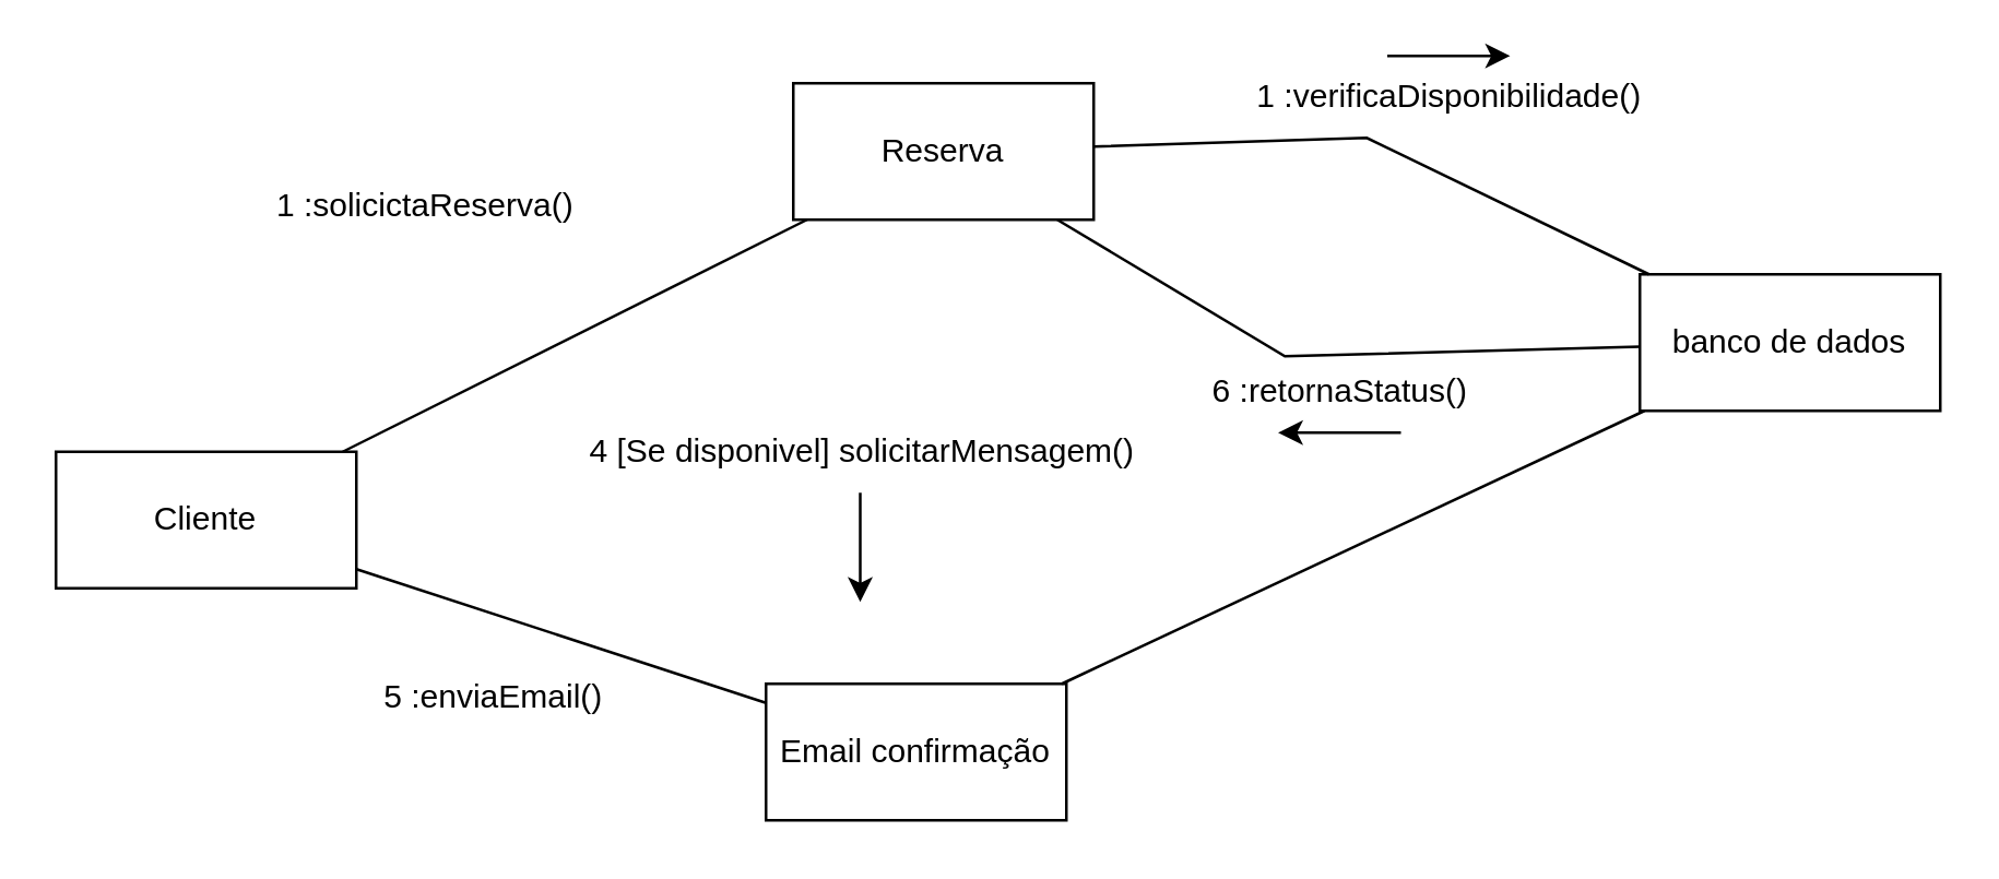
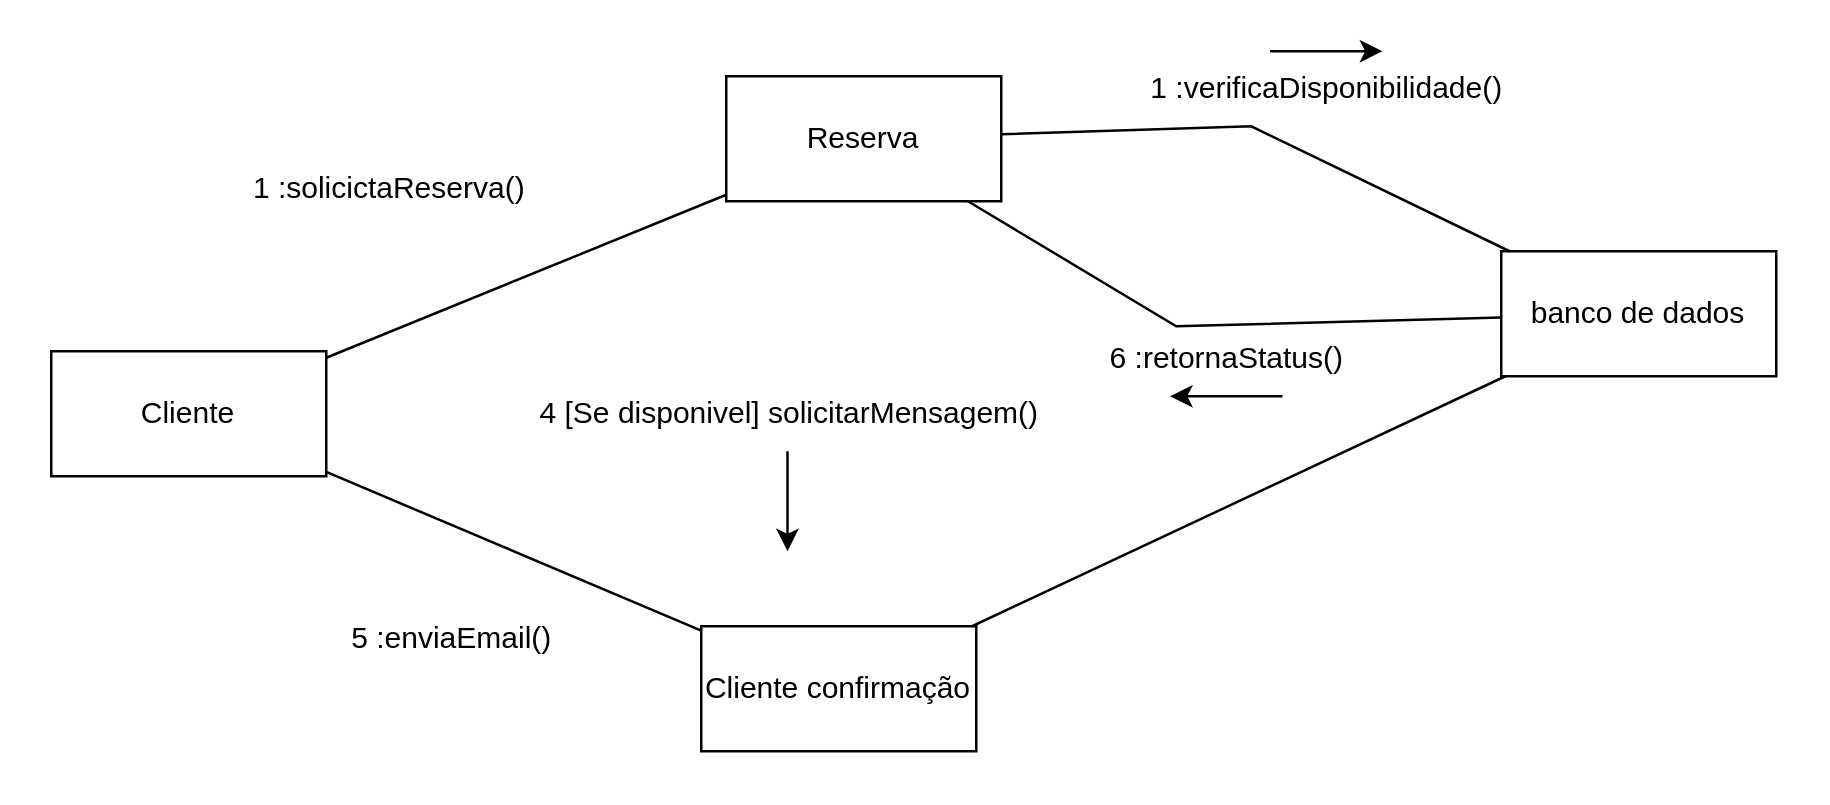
- <mxCell id="2" value="Cliente" style="html=1;whiteSpace=wrap;" vertex="1" parent="1"><mxGeometry x="20" y="165" width="110" height="50" as="geometry" /></mxCell>
+ <mxCell id="2" value="Cliente" style="html=1;whiteSpace=wrap;" vertex="1" parent="1"><mxGeometry x="20" y="140" width="110" height="50" as="geometry" /></mxCell>
- <mxCell id="5" value="Email confirmação" style="html=1;whiteSpace=wrap;" vertex="1" parent="1"><mxGeometry x="280" y="250" width="110" height="50" as="geometry" /></mxCell>
+ <mxCell id="5" value="Cliente confirmação" style="html=1;whiteSpace=wrap;" vertex="1" parent="1"><mxGeometry x="280" y="250" width="110" height="50" as="geometry" /></mxCell>
